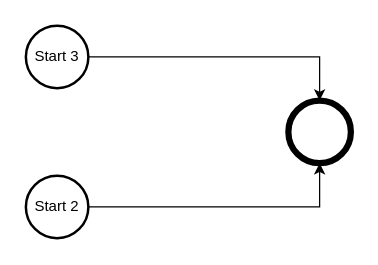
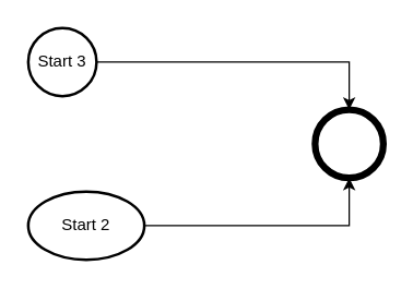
- <mxCell id="3" value="Start 2" style="strokeWidth=2;html=1;shape=mxgraph.flowchart.start_2;whiteSpace=wrap;" parent="1" vertex="1"><mxGeometry x="20" y="140" width="50" height="50" as="geometry" /></mxCell>
+ <mxCell id="3" value="Start 2" style="strokeWidth=2;html=1;shape=mxgraph.flowchart.start_2;whiteSpace=wrap;" parent="1" vertex="1"><mxGeometry x="20" y="140" width="85" height="50" as="geometry" /></mxCell>
